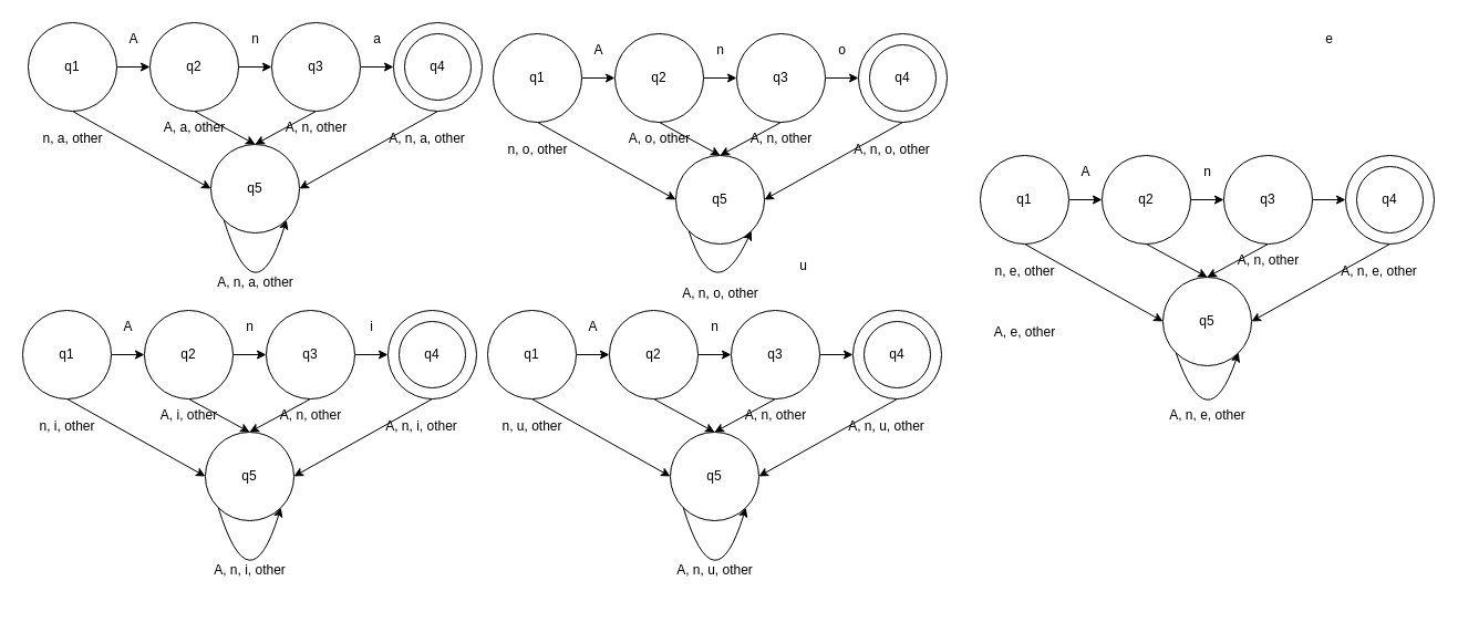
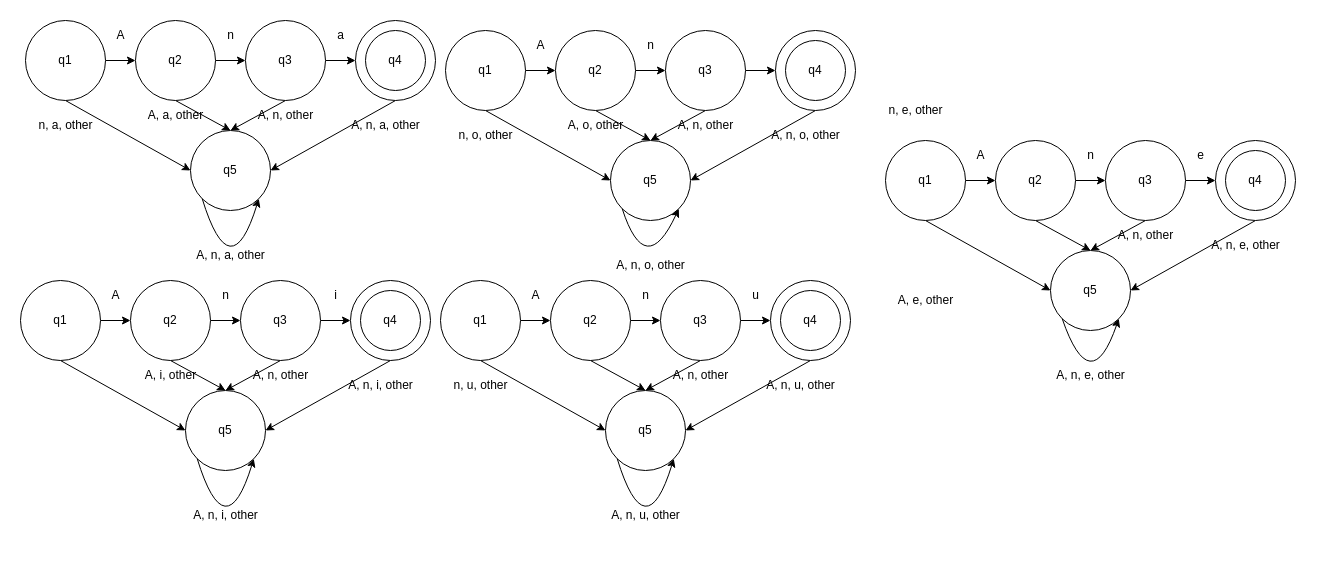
- <mxCell id="80" value="e" style="text;html=1;align=center;verticalAlign=middle;resizable=0;points=[];autosize=1;strokeColor=none;fillColor=none;" parent="1" vertex="1"><mxGeometry x="1185" y="20" width="30" height="30" as="geometry" /></mxCell>
+ <mxCell id="80" value="e" style="text;html=1;align=center;verticalAlign=middle;resizable=0;points=[];autosize=1;strokeColor=none;fillColor=none;" parent="1" vertex="1"><mxGeometry x="1185" y="140" width="30" height="30" as="geometry" /></mxCell>
- <mxCell id="101" value="o" style="text;html=1;align=center;verticalAlign=middle;resizable=0;points=[];autosize=1;strokeColor=none;fillColor=none;" parent="1" vertex="1"><mxGeometry x="745" y="30" width="30" height="30" as="geometry" /></mxCell>
- <mxCell id="59" value="u" style="text;html=1;align=center;verticalAlign=middle;resizable=0;points=[];autosize=1;strokeColor=none;fillColor=none;" parent="1" vertex="1"><mxGeometry x="710" y="225" width="30" height="30" as="geometry" /></mxCell>
+ <mxCell id="59" value="u" style="text;html=1;align=center;verticalAlign=middle;resizable=0;points=[];autosize=1;strokeColor=none;fillColor=none;" parent="1" vertex="1"><mxGeometry x="740" y="280" width="30" height="30" as="geometry" /></mxCell>
- <mxCell id="83" value="n, e, other" style="text;html=1;align=center;verticalAlign=middle;resizable=0;points=[];autosize=1;strokeColor=none;fillColor=none;" parent="1" vertex="1"><mxGeometry x="885" y="230" width="80" height="30" as="geometry" /></mxCell>
+ <mxCell id="83" value="n, e, other" style="text;html=1;align=center;verticalAlign=middle;resizable=0;points=[];autosize=1;strokeColor=none;fillColor=none;" parent="1" vertex="1"><mxGeometry x="875" y="95" width="80" height="30" as="geometry" /></mxCell>
- <mxCell id="40" value="n, i, other" style="text;html=1;align=center;verticalAlign=middle;resizable=0;points=[];autosize=1;strokeColor=none;fillColor=none;" parent="1" vertex="1"><mxGeometry x="25" y="370" width="70" height="30" as="geometry" /></mxCell>
